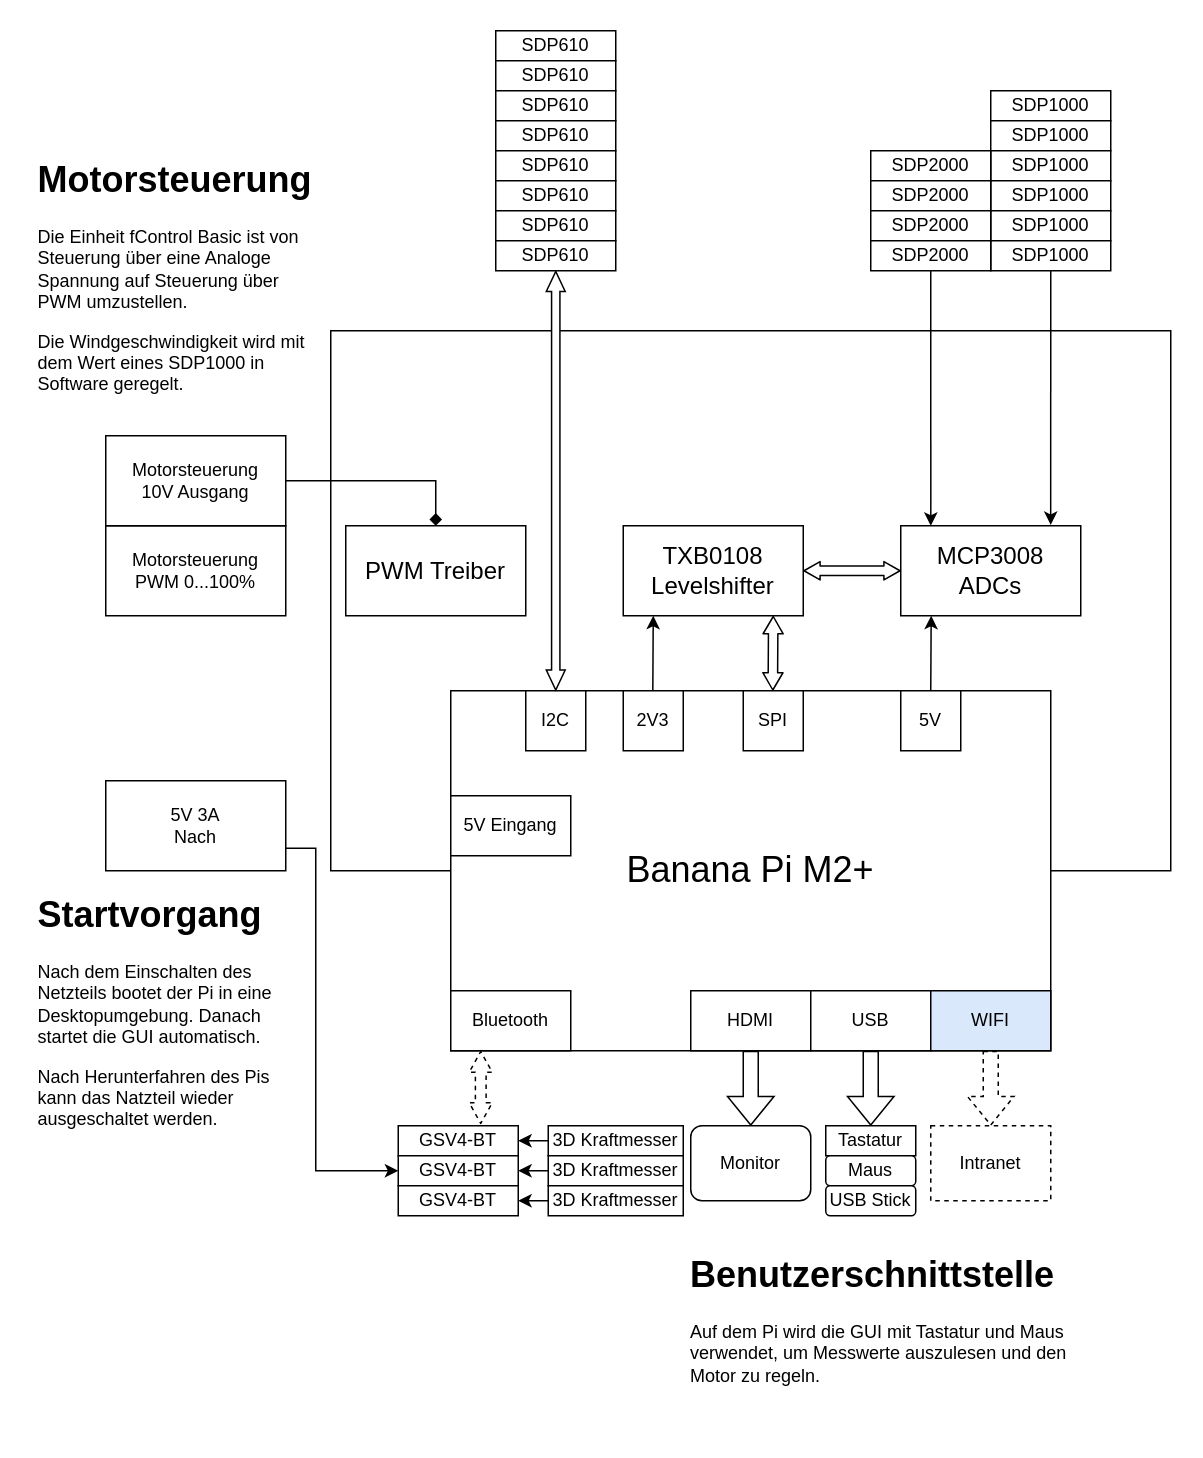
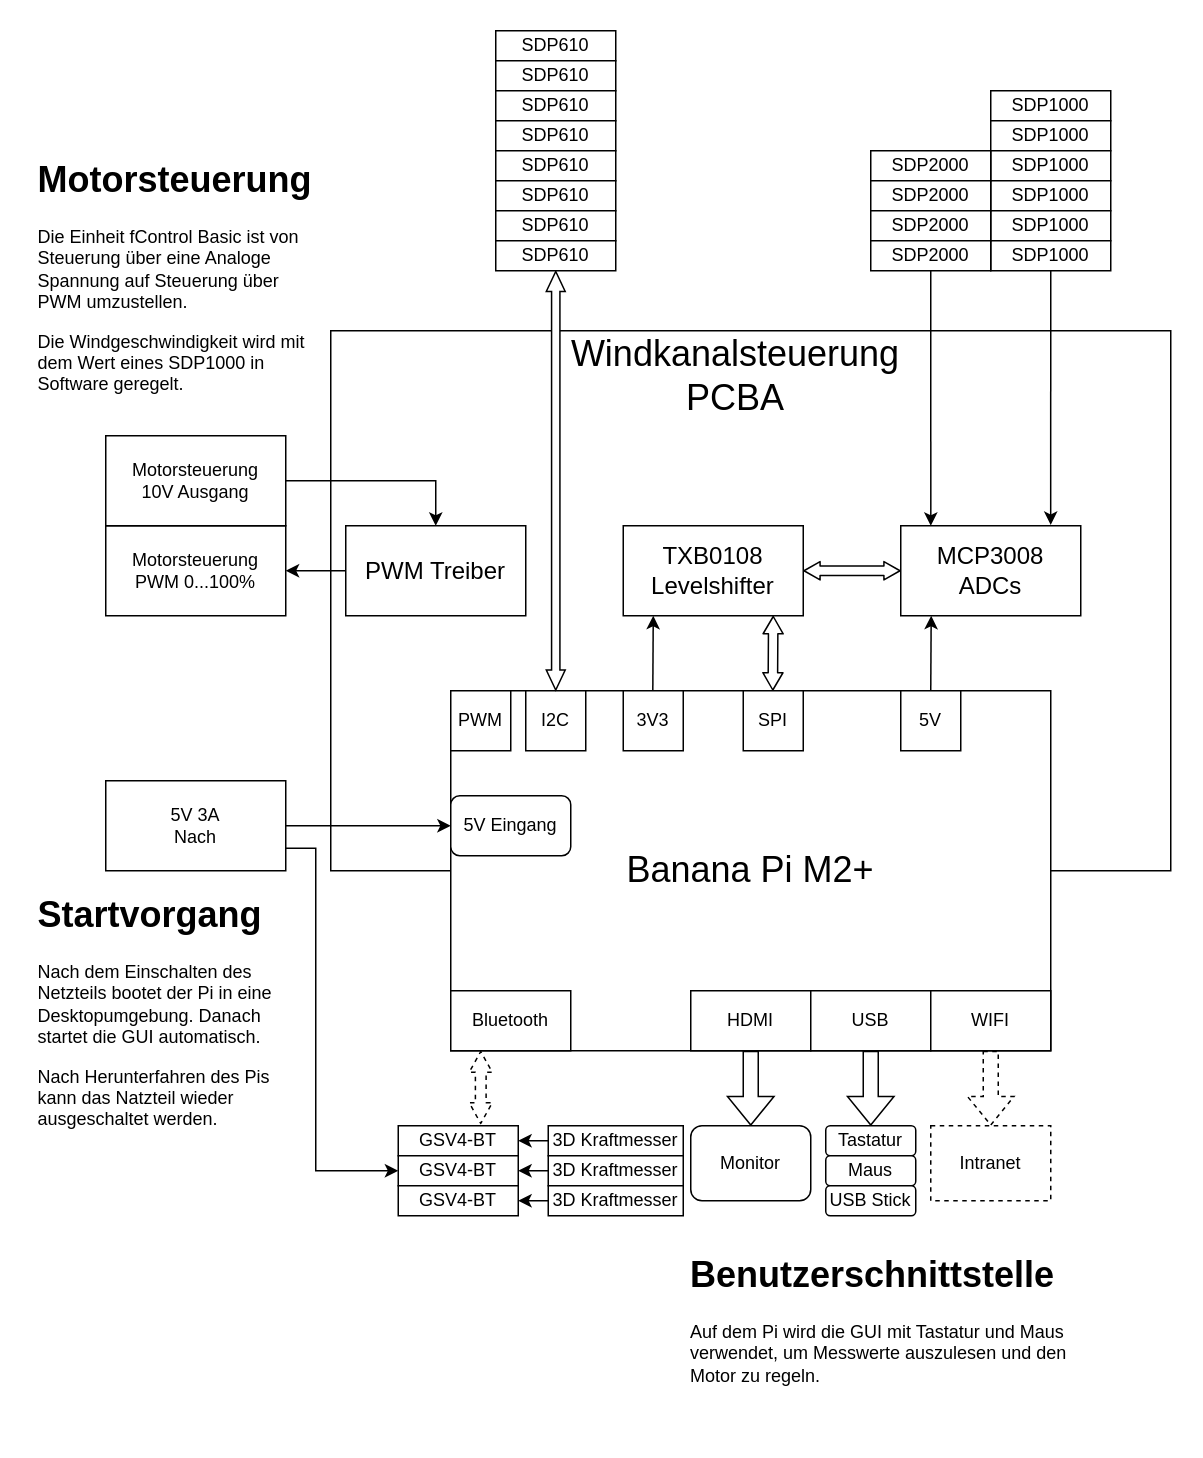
+ <mxCell id="15" value="&lt;font style=&quot;font-size: 24px&quot;&gt;Windkanalsteuerung PCBA&lt;/font&gt;" style="text;html=1;strokeColor=none;fillColor=none;align=center;verticalAlign=middle;whiteSpace=wrap;rounded=0;" vertex="1" parent="1"><mxGeometry x="370" y="220" width="240" height="60" as="geometry" /></mxCell>
- <mxCell id="51" style="edgeStyle=orthogonalEdgeStyle;rounded=0;orthogonalLoop=1;jettySize=auto;html=1;exitX=1;exitY=0.5;exitDx=0;exitDy=0;entryX=0.5;entryY=0;entryDx=0;entryDy=0;startArrow=none;startFill=0;endArrow=diamond;" edge="1" parent="1" source="52" target="49"><mxGeometry relative="1" as="geometry" /></mxCell>
+ <mxCell id="51" style="edgeStyle=orthogonalEdgeStyle;rounded=0;orthogonalLoop=1;jettySize=auto;html=1;exitX=1;exitY=0.5;exitDx=0;exitDy=0;entryX=0.5;entryY=0;entryDx=0;entryDy=0;startArrow=none;startFill=0;" edge="1" parent="1" source="52" target="49"><mxGeometry relative="1" as="geometry" /></mxCell>
+ <mxCell id="48" style="edgeStyle=orthogonalEdgeStyle;rounded=0;orthogonalLoop=1;jettySize=auto;html=1;exitX=0;exitY=0.5;exitDx=0;exitDy=0;entryX=1;entryY=0.5;entryDx=0;entryDy=0;startArrow=none;startFill=0;" edge="1" parent="1" source="49" target="50"><mxGeometry relative="1" as="geometry" /></mxCell>
+ <mxCell id="14" value="&lt;div&gt;PWM&lt;/div&gt;" style="rounded=0;whiteSpace=wrap;html=1;" vertex="1" parent="1"><mxGeometry x="300" y="460" width="40" height="40" as="geometry" /></mxCell>
- <mxCell id="5" value="2V3" style="rounded=0;whiteSpace=wrap;html=1;" vertex="1" parent="1"><mxGeometry x="415" y="460" width="40" height="40" as="geometry" /></mxCell>
+ <mxCell id="5" value="3V3" style="rounded=0;whiteSpace=wrap;html=1;" vertex="1" parent="1"><mxGeometry x="415" y="460" width="40" height="40" as="geometry" /></mxCell>
+ <mxCell id="38" value="" style="endArrow=classic;html=1;entryX=0;entryY=0.5;entryDx=0;entryDy=0;exitX=1;exitY=0.5;exitDx=0;exitDy=0;" edge="1" parent="1" source="37" target="17"><mxGeometry width="50" height="50" relative="1" as="geometry"><mxPoint x="70" y="770" as="sourcePoint" /><mxPoint x="120" y="720" as="targetPoint" /></mxGeometry></mxCell>
- <mxCell id="17" value="5V Eingang" style="rounded=0;whiteSpace=wrap;html=1;" vertex="1" parent="1"><mxGeometry x="300" y="530" width="80" height="40" as="geometry" /></mxCell>
+ <mxCell id="17" value="5V Eingang" style="whiteSpace=wrap;html=1;rounded=1;" vertex="1" parent="1"><mxGeometry x="300" y="530" width="80" height="40" as="geometry" /></mxCell>
- <mxCell id="13" value="WIFI" style="rounded=0;whiteSpace=wrap;html=1;fillColor=#dae8fc;" vertex="1" parent="1"><mxGeometry x="620" y="660" width="80" height="40" as="geometry" /></mxCell>
+ <mxCell id="13" value="WIFI" style="rounded=0;whiteSpace=wrap;html=1;" vertex="1" parent="1"><mxGeometry x="620" y="660" width="80" height="40" as="geometry" /></mxCell>
- <mxCell id="64" value="Tastatur" style="whiteSpace=wrap;html=1;rounded=0;" vertex="1" parent="1"><mxGeometry x="550" y="750" width="60" height="20" as="geometry" /></mxCell>
+ <mxCell id="64" value="Tastatur" style="rounded=1;whiteSpace=wrap;html=1;" vertex="1" parent="1"><mxGeometry x="550" y="750" width="60" height="20" as="geometry" /></mxCell>
